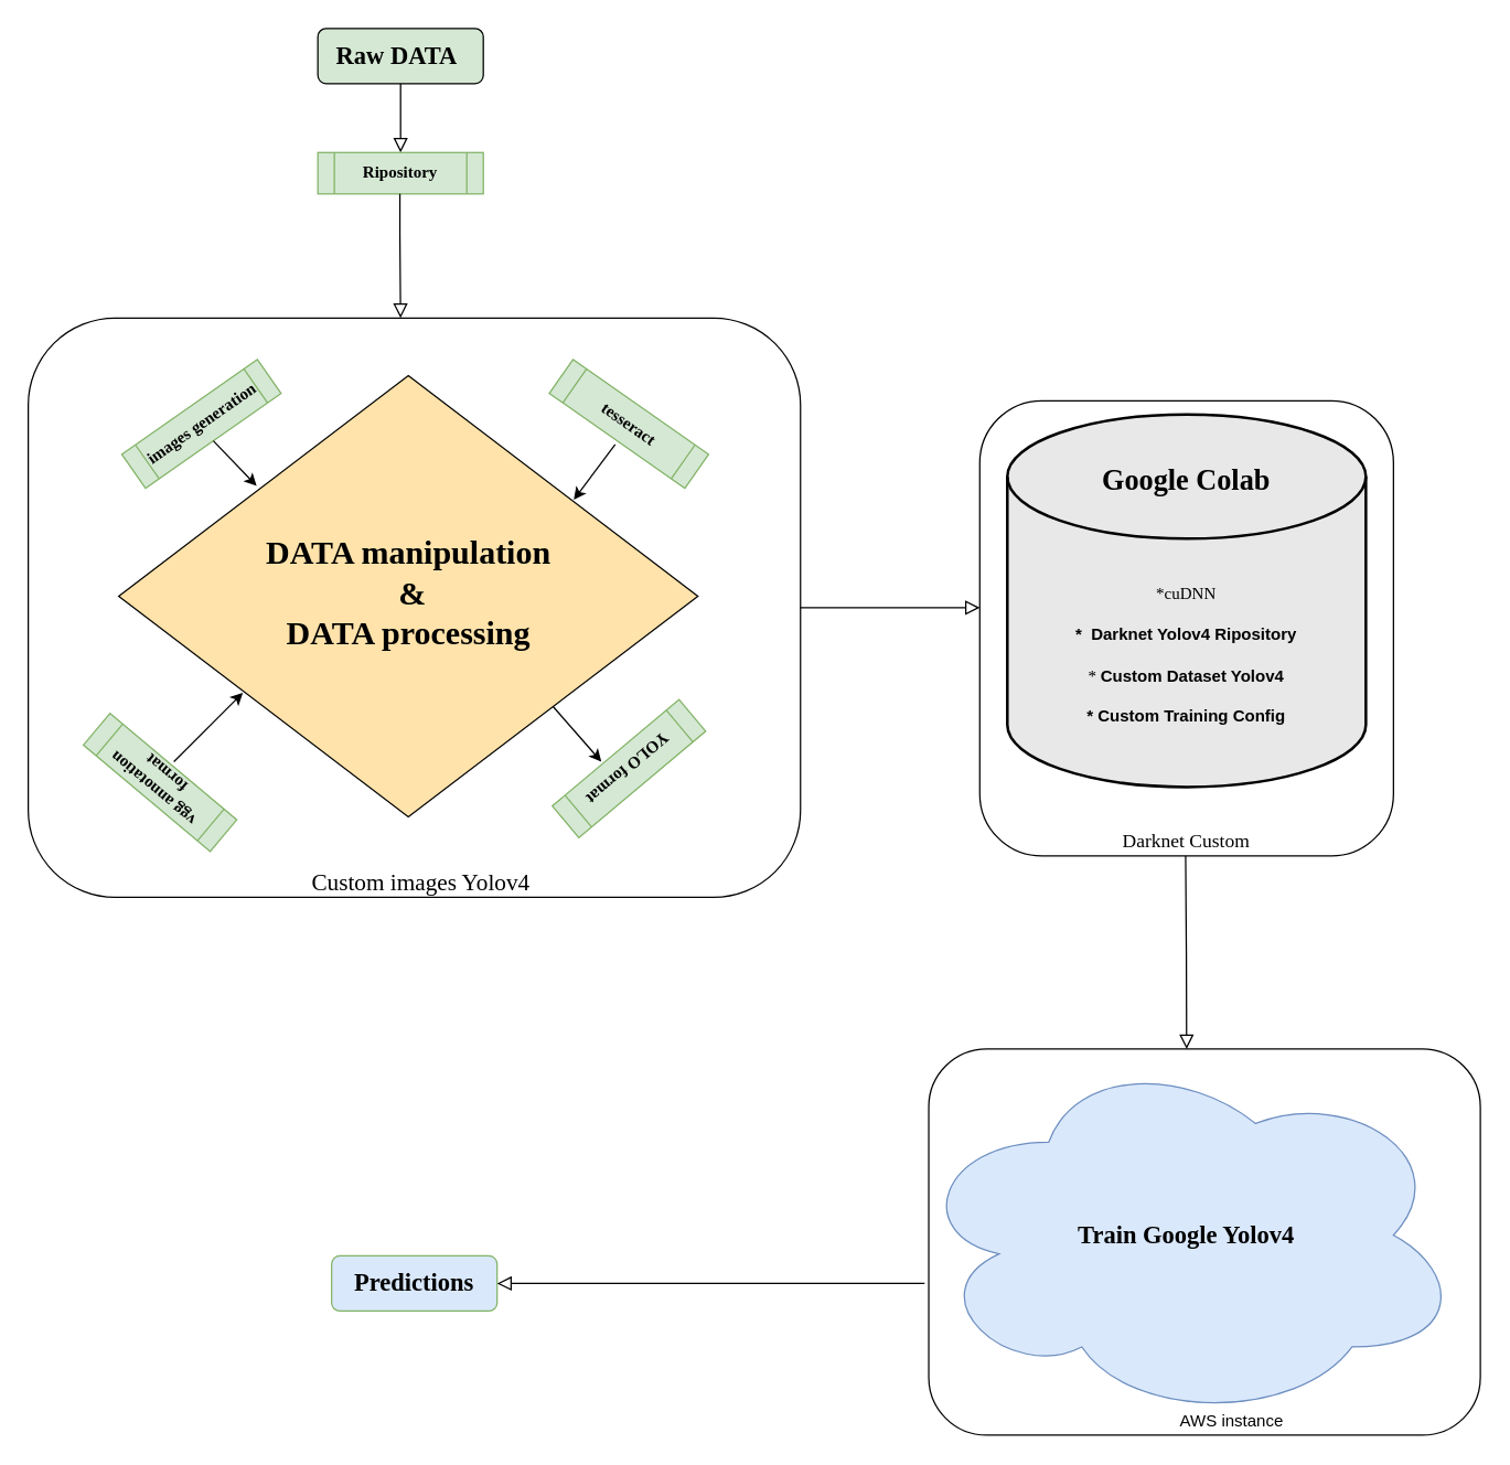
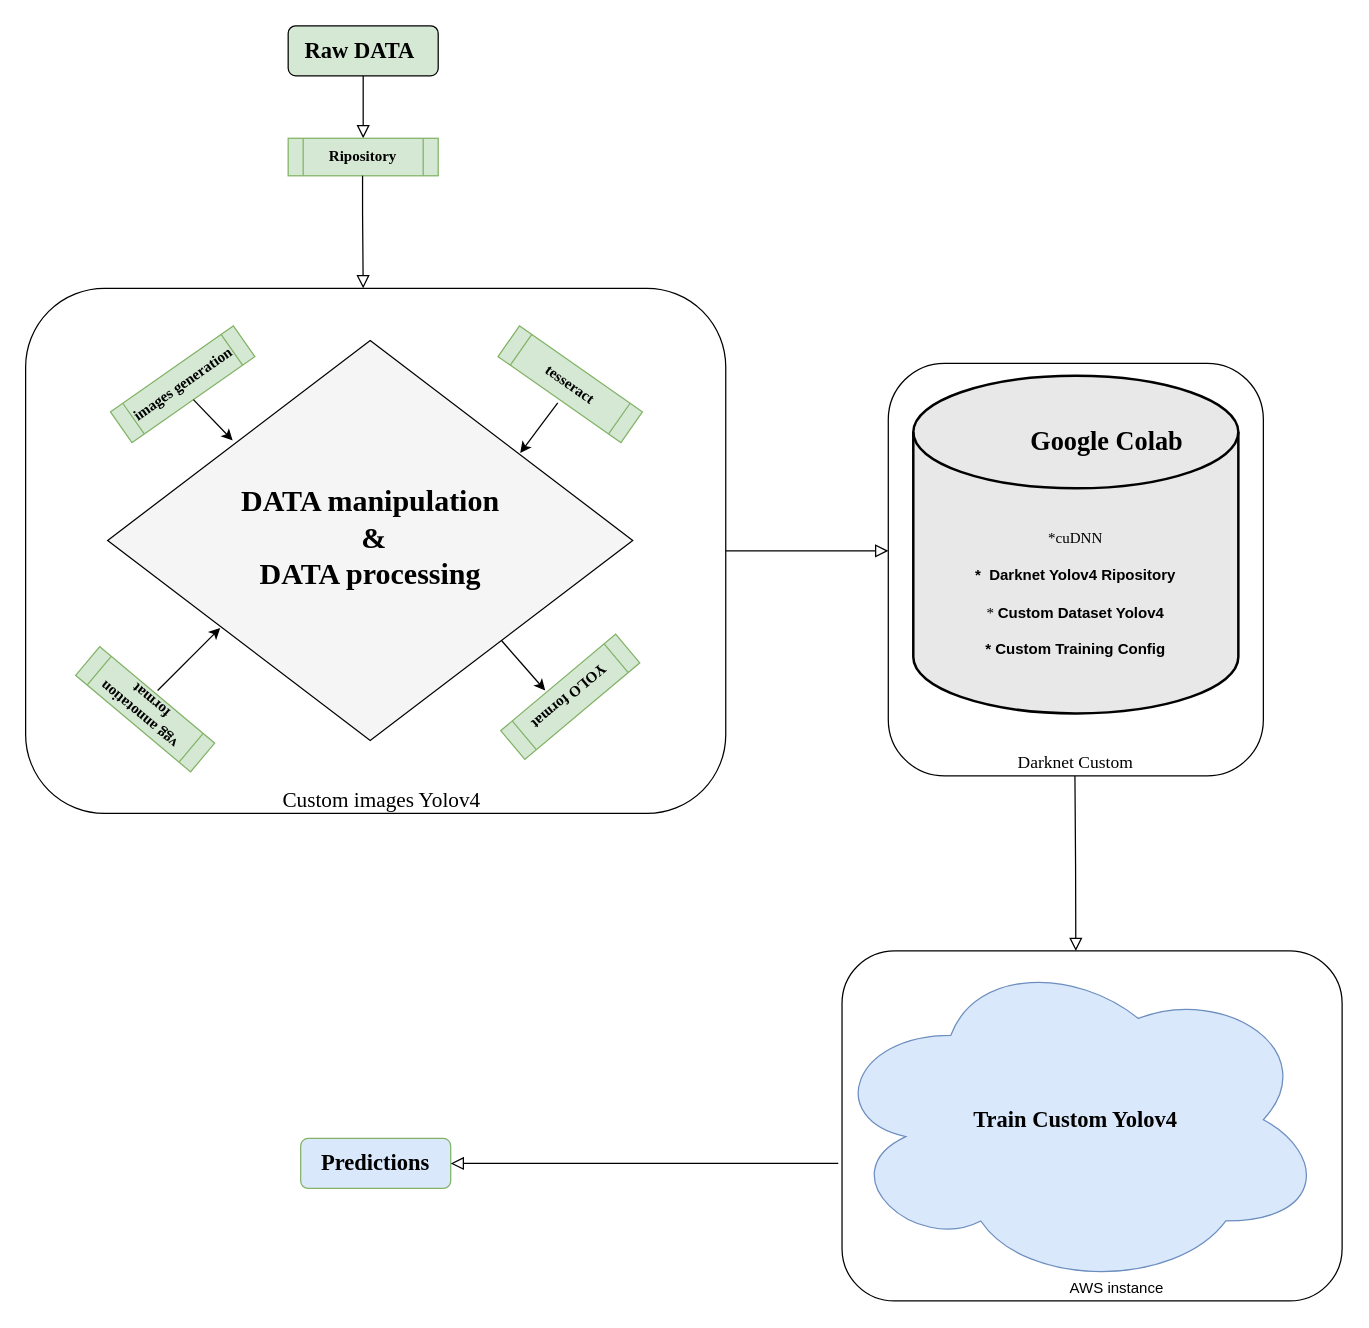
- <mxCell id="24" value="&lt;h4&gt;&lt;font style=&quot;font-size: 21px&quot; face=&quot;Comic Sans MS&quot;&gt;Google Colab&lt;/font&gt;&lt;/h4&gt;" style="text;html=1;strokeColor=none;fillColor=none;align=center;verticalAlign=middle;whiteSpace=wrap;rounded=0;" vertex="1" parent="21"><mxGeometry x="75" y="40" width="150" height="35" as="geometry" /></mxCell>
+ <mxCell id="24" value="&lt;h4&gt;&lt;font style=&quot;font-size: 21px&quot; face=&quot;Comic Sans MS&quot;&gt;Google Colab&lt;/font&gt;&lt;/h4&gt;" style="text;html=1;strokeColor=none;fillColor=none;align=center;verticalAlign=middle;whiteSpace=wrap;rounded=0;" vertex="1" parent="21"><mxGeometry x="100" y="45" width="150" height="35" as="geometry" /></mxCell>
- <mxCell id="6" value="&lt;h1&gt;&lt;font face=&quot;Comic Sans MS&quot;&gt;DATA manipulation&lt;br&gt;&lt;/font&gt;&lt;font face=&quot;Comic Sans MS&quot;&gt;&amp;nbsp;&amp;amp;&lt;br&gt;&lt;/font&gt;&lt;font face=&quot;Comic Sans MS&quot;&gt;DATA processing&lt;/font&gt;&lt;/h1&gt;" style="rhombus;whiteSpace=wrap;html=1;shadow=0;fontFamily=Helvetica;fontSize=12;align=center;strokeWidth=1;spacing=6;spacingTop=-4;fillColor=#FFE3AB;" parent="5" vertex="1"><mxGeometry x="25.604" y="11.702" width="420" height="320" as="geometry" /></mxCell>
+ <mxCell id="6" value="&lt;h1&gt;&lt;font face=&quot;Comic Sans MS&quot;&gt;DATA manipulation&lt;br&gt;&lt;/font&gt;&lt;font face=&quot;Comic Sans MS&quot;&gt;&amp;nbsp;&amp;amp;&lt;br&gt;&lt;/font&gt;&lt;font face=&quot;Comic Sans MS&quot;&gt;DATA processing&lt;/font&gt;&lt;/h1&gt;" style="rhombus;whiteSpace=wrap;html=1;shadow=0;fontFamily=Helvetica;fontSize=12;align=center;strokeWidth=1;spacing=6;spacingTop=-4;fillColor=#f5f5f5;" parent="5" vertex="1"><mxGeometry x="25.604" y="11.702" width="420" height="320" as="geometry" /></mxCell>
- <mxCell id="28" value="&lt;h2&gt;&lt;font face=&quot;Comic Sans MS&quot;&gt;Train Google Yolov4&lt;/font&gt;&lt;/h2&gt;" style="ellipse;shape=cloud;whiteSpace=wrap;html=1;fillColor=#dae8fc;strokeColor=#6c8ebf;" vertex="1" parent="26"><mxGeometry width="400" height="270" as="geometry" /></mxCell>
+ <mxCell id="28" value="&lt;h2&gt;&lt;font face=&quot;Comic Sans MS&quot;&gt;Train Custom Yolov4&lt;/font&gt;&lt;/h2&gt;" style="ellipse;shape=cloud;whiteSpace=wrap;html=1;fillColor=#dae8fc;strokeColor=#6c8ebf;" vertex="1" parent="26"><mxGeometry width="400" height="270" as="geometry" /></mxCell>
